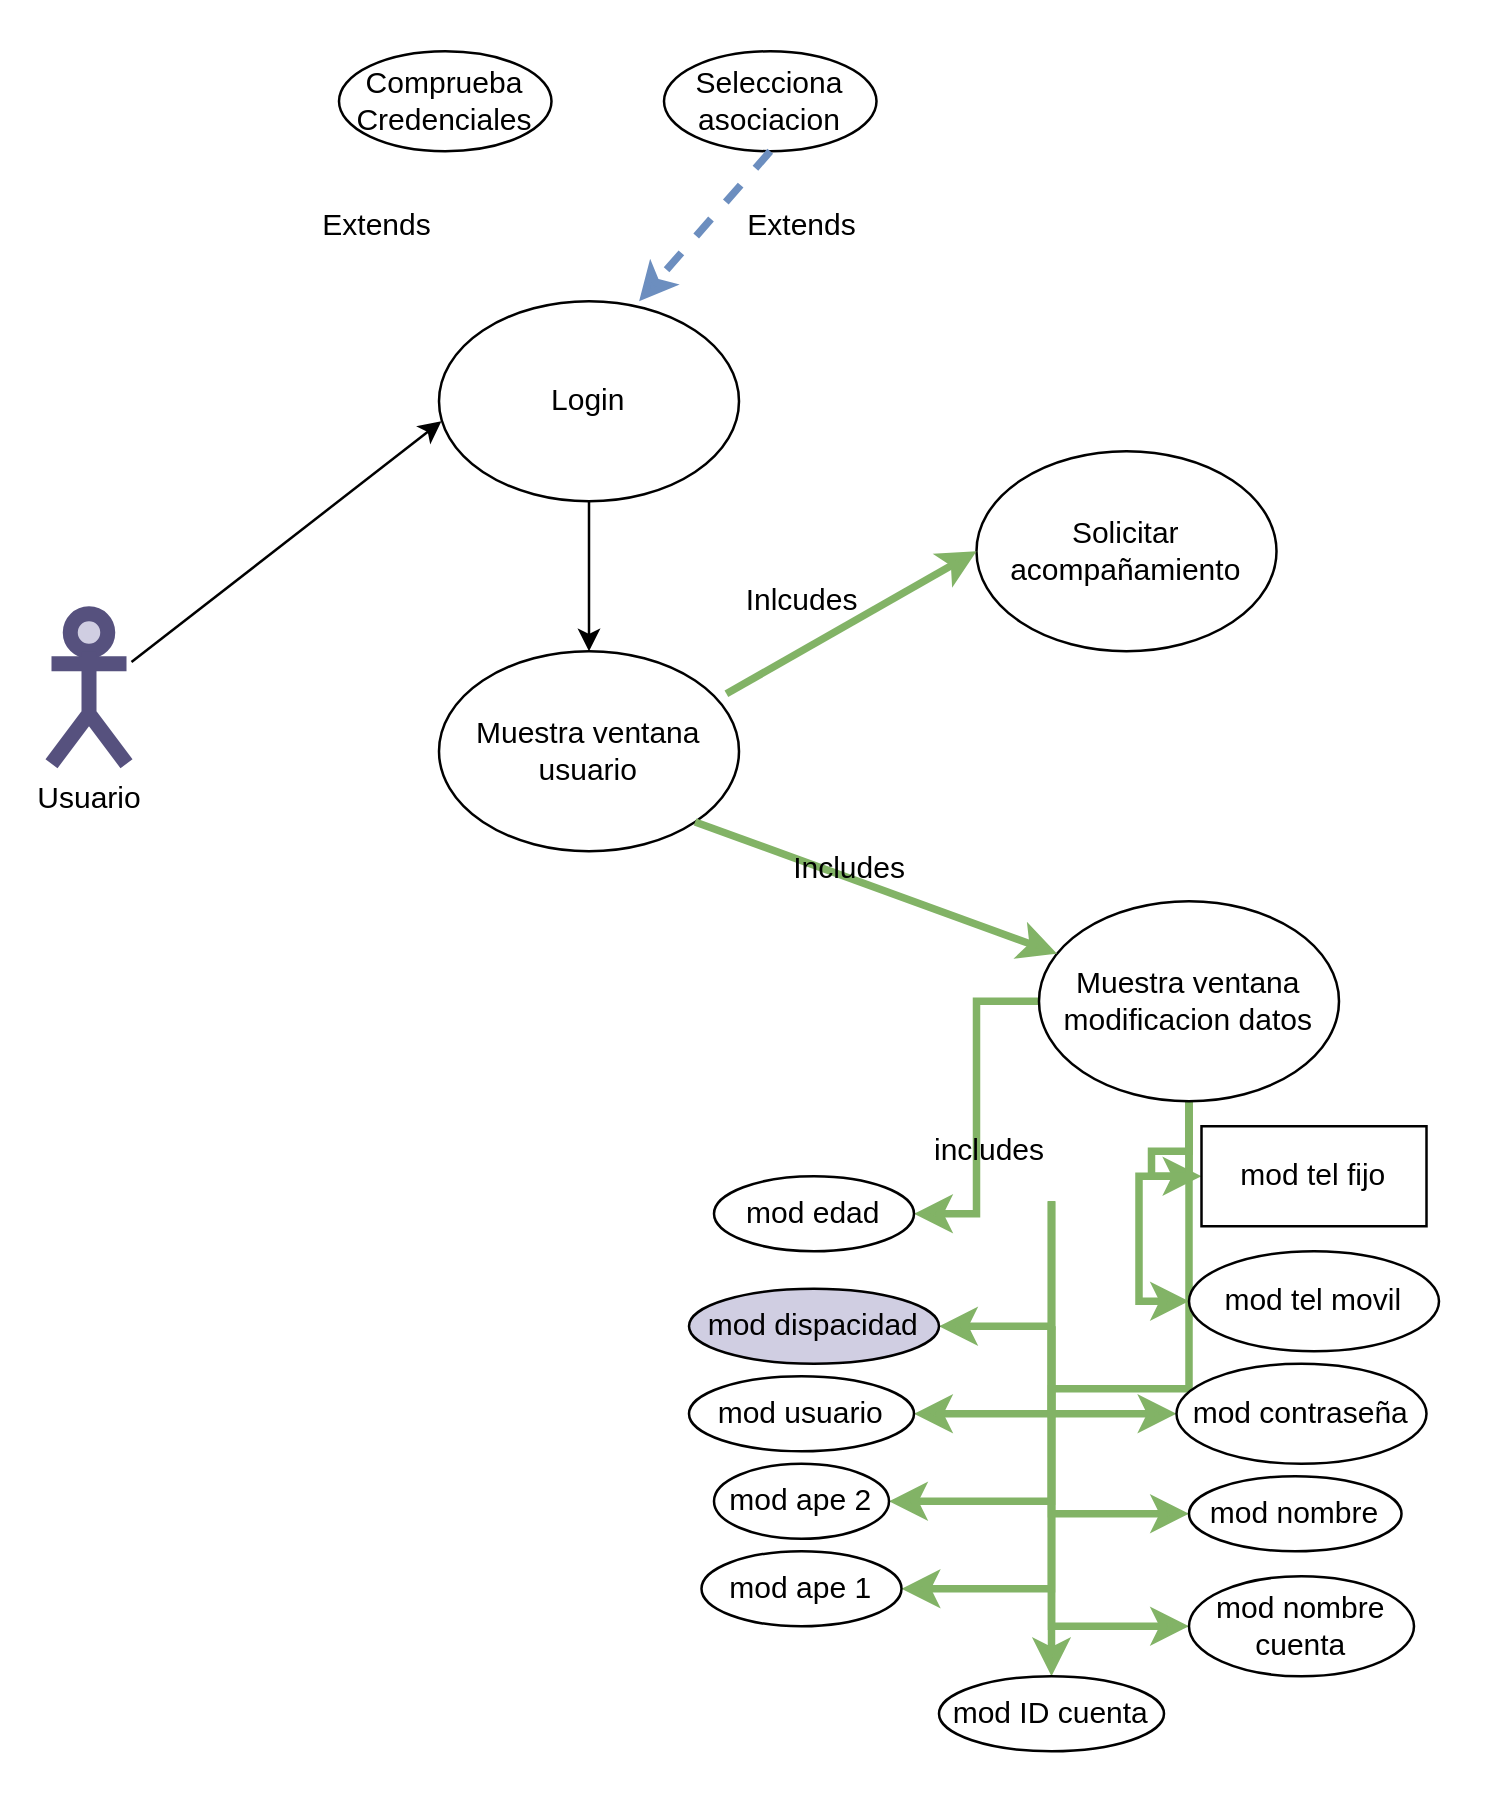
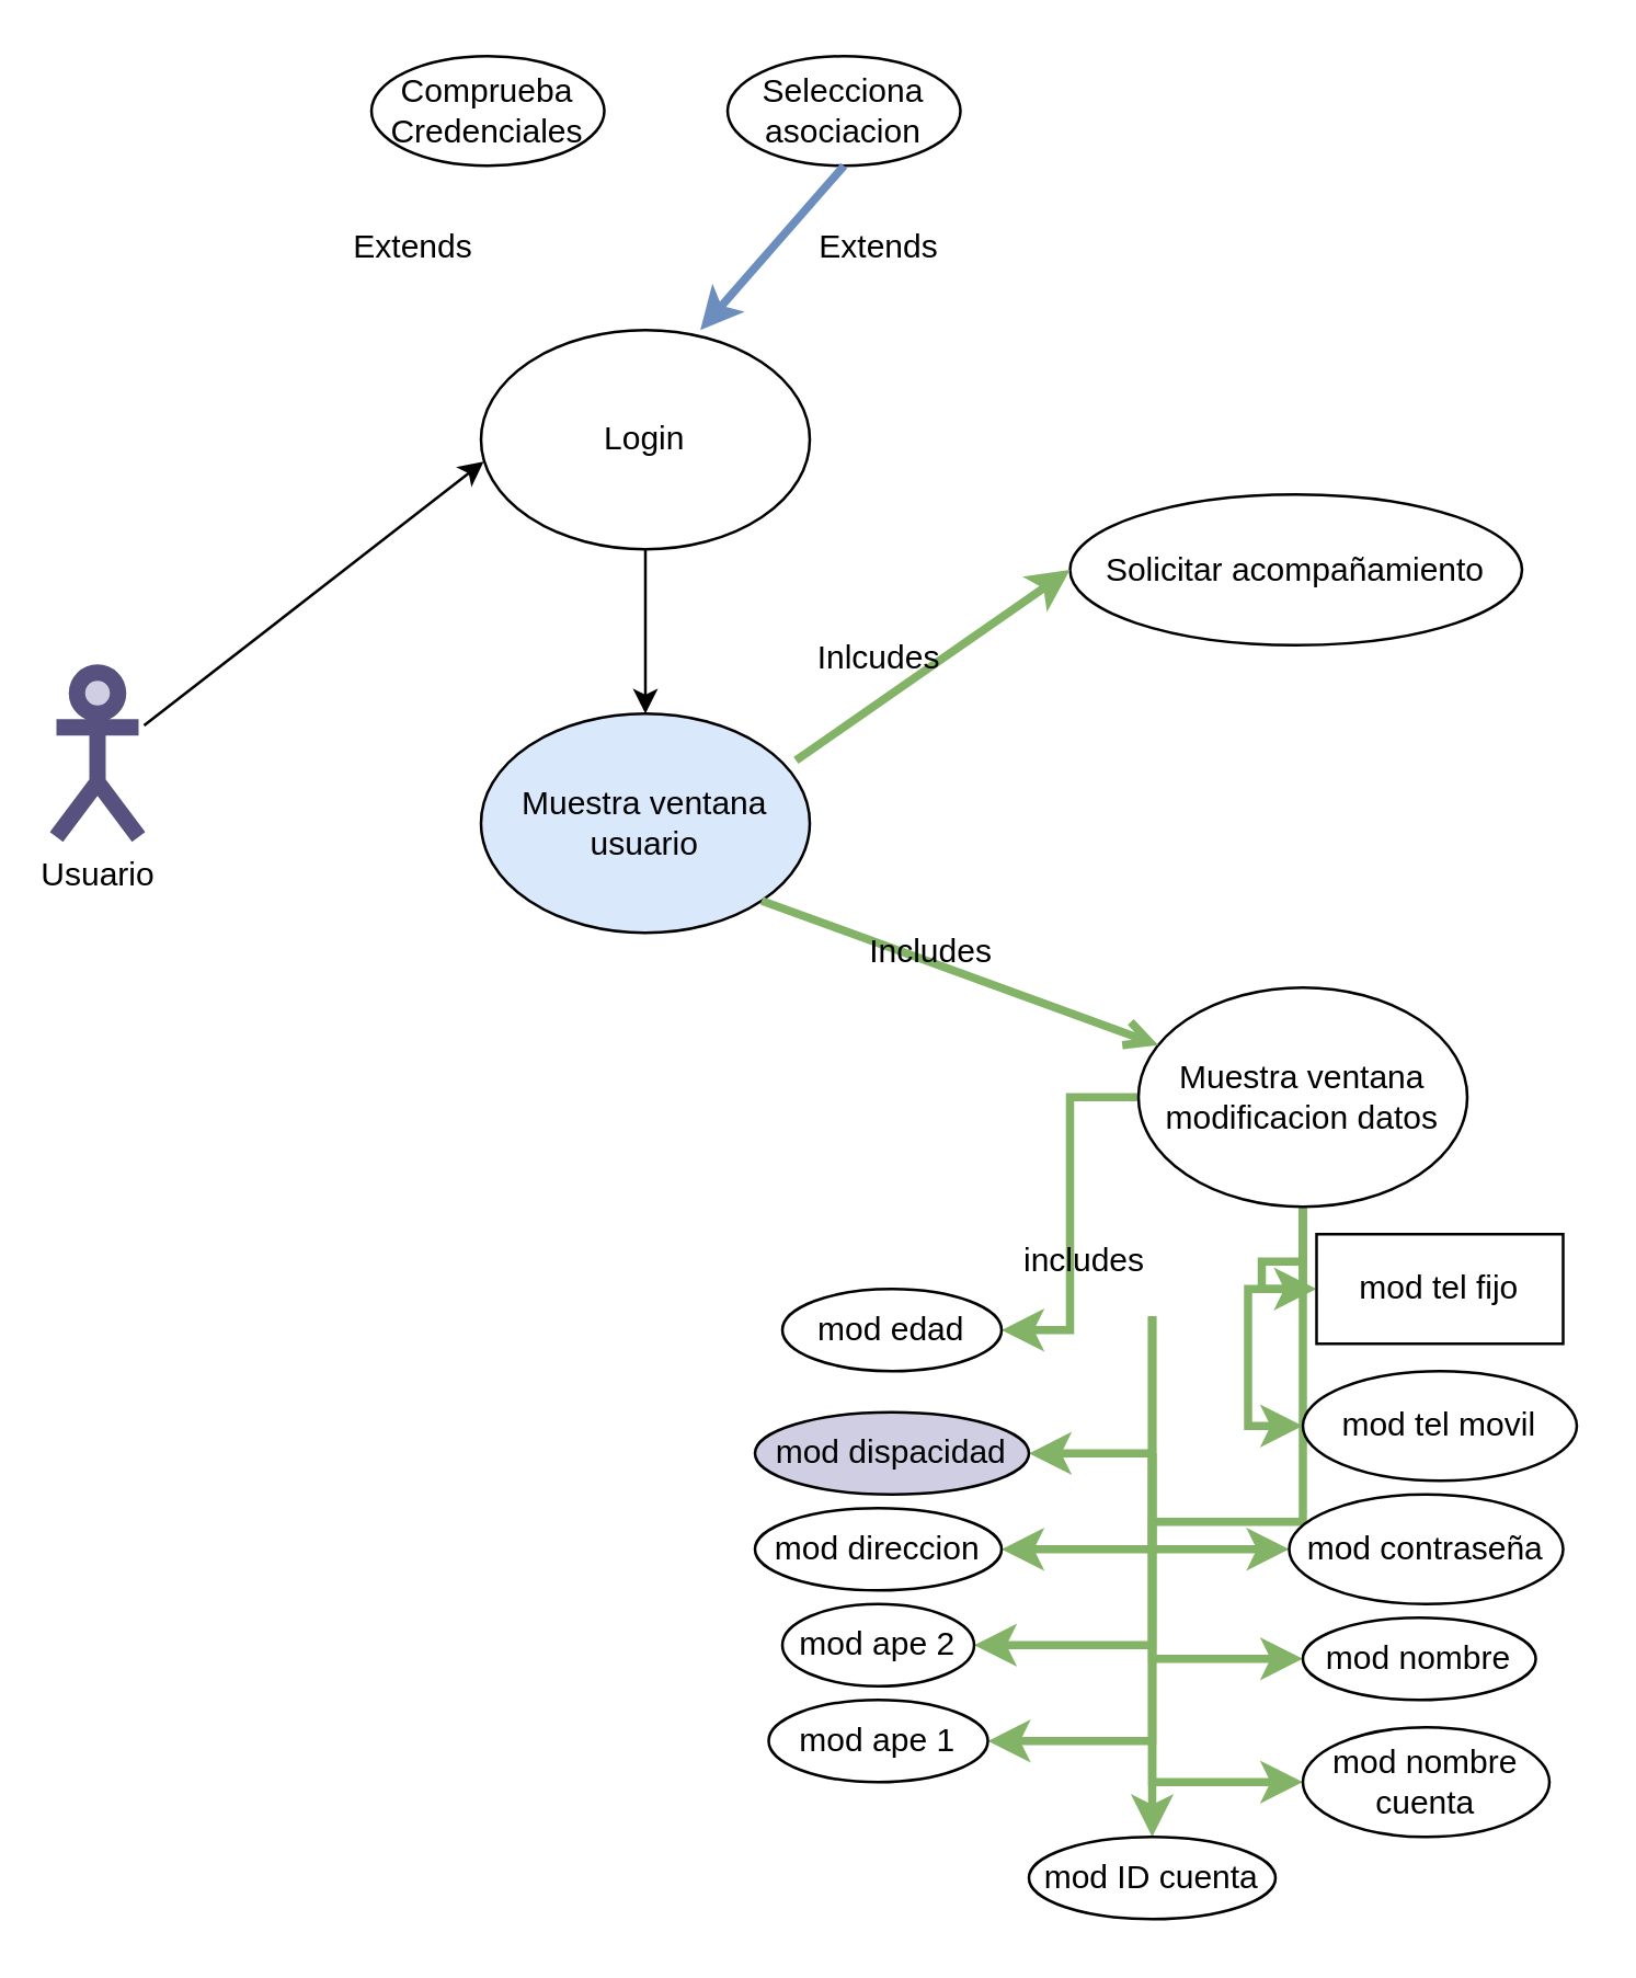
- <mxCell id="7" value="" style="endArrow=classic;html=1;exitX=0.5;exitY=1;exitDx=0;exitDy=0;entryX=0.667;entryY=0;entryDx=0;entryDy=0;entryPerimeter=0;strokeWidth=3;fillColor=#dae8fc;strokeColor=#6c8ebf;dashed=1;" edge="1" parent="1" source="5" target="3"><mxGeometry width="50" height="50" relative="1" as="geometry"><mxPoint x="395" y="190" as="sourcePoint" /><mxPoint x="445" y="140" as="targetPoint" /></mxGeometry></mxCell>
+ <mxCell id="7" value="" style="endArrow=classic;html=1;exitX=0.5;exitY=1;exitDx=0;exitDy=0;entryX=0.667;entryY=0;entryDx=0;entryDy=0;entryPerimeter=0;strokeWidth=3;fillColor=#dae8fc;strokeColor=#6c8ebf;" edge="1" parent="1" source="5" target="3"><mxGeometry width="50" height="50" relative="1" as="geometry"><mxPoint x="395" y="190" as="sourcePoint" /><mxPoint x="445" y="140" as="targetPoint" /></mxGeometry></mxCell>
- <mxCell id="12" value="&lt;div&gt;Solicitar acompañamiento&lt;/div&gt;" style="ellipse;whiteSpace=wrap;html=1;strokeWidth=1;" vertex="1" parent="1"><mxGeometry x="390" y="180" width="120" height="80" as="geometry" /></mxCell>
+ <mxCell id="12" value="&lt;div&gt;Solicitar acompañamiento&lt;/div&gt;" style="ellipse;whiteSpace=wrap;html=1;strokeWidth=1;" vertex="1" parent="1"><mxGeometry x="390" y="180" width="165" height="55" as="geometry" /></mxCell>
- <mxCell id="11" value="Muestra ventana usuario" style="ellipse;whiteSpace=wrap;html=1;strokeWidth=1;" vertex="1" parent="1"><mxGeometry x="175" y="260" width="120" height="80" as="geometry" /></mxCell>
+ <mxCell id="11" value="Muestra ventana usuario" style="ellipse;whiteSpace=wrap;html=1;strokeWidth=1;fillColor=#dae8fc;" vertex="1" parent="1"><mxGeometry x="175" y="260" width="120" height="80" as="geometry" /></mxCell>
- <mxCell id="27" value="" style="endArrow=classic;html=1;exitX=1;exitY=1;exitDx=0;exitDy=0;fillColor=#d5e8d4;strokeColor=#82b366;strokeWidth=3;" edge="1" parent="1" source="11" target="26"><mxGeometry width="50" height="50" relative="1" as="geometry"><mxPoint x="250" y="290" as="sourcePoint" /><mxPoint x="300" y="240" as="targetPoint" /></mxGeometry></mxCell>
+ <mxCell id="27" value="" style="endArrow=open;html=1;exitX=1;exitY=1;exitDx=0;exitDy=0;fillColor=#d5e8d4;strokeColor=#82b366;strokeWidth=3;" edge="1" parent="1" source="11" target="26"><mxGeometry width="50" height="50" relative="1" as="geometry"><mxPoint x="250" y="290" as="sourcePoint" /><mxPoint x="300" y="240" as="targetPoint" /></mxGeometry></mxCell>
- <mxCell id="31" value="mod usuario" style="ellipse;whiteSpace=wrap;html=1;strokeWidth=1;" vertex="1" parent="1"><mxGeometry x="275" y="550" width="90" height="30" as="geometry" /></mxCell>
+ <mxCell id="31" value="mod direccion" style="ellipse;whiteSpace=wrap;html=1;strokeWidth=1;" vertex="1" parent="1"><mxGeometry x="275" y="550" width="90" height="30" as="geometry" /></mxCell>
